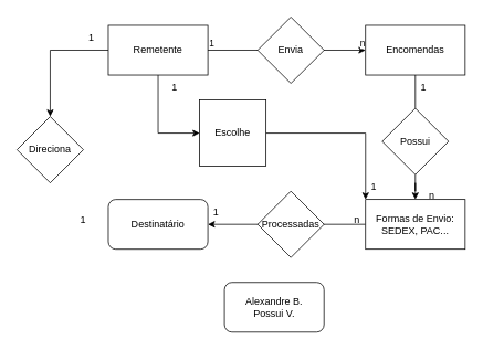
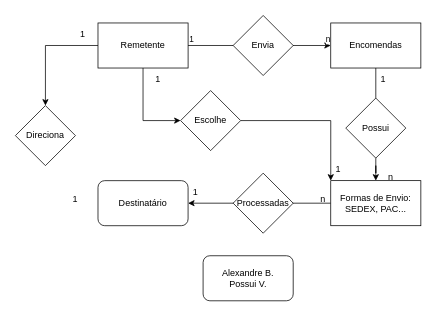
- <mxCell id="23" value="Escolhe" style="whiteSpace=wrap;html=1;rounded=0;" vertex="1" parent="1"><mxGeometry x="240" y="120" width="80" height="80" as="geometry" /></mxCell>
+ <mxCell id="23" value="Escolhe" style="rhombus;whiteSpace=wrap;html=1;" vertex="1" parent="1"><mxGeometry x="240" y="120" width="80" height="80" as="geometry" /></mxCell>
